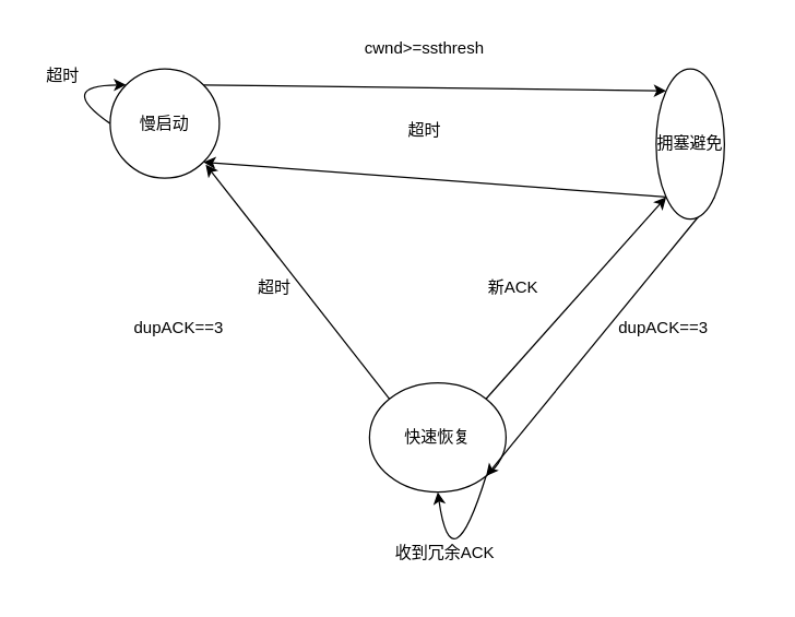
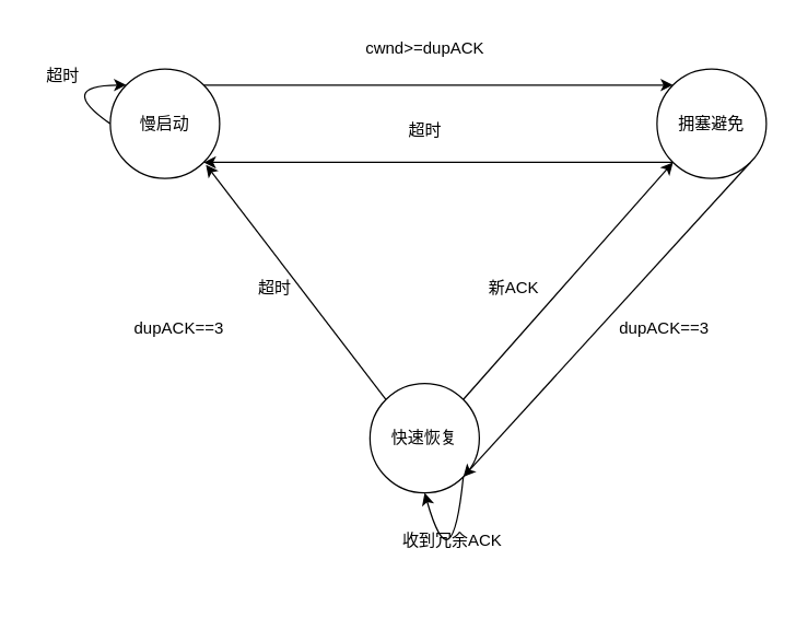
- <mxCell id="12" value="cwnd&amp;gt;=ssthresh" style="text;html=1;align=center;verticalAlign=middle;resizable=0;points=[];autosize=1;strokeColor=none;fillColor=none;" vertex="1" parent="1"><mxGeometry x="255" y="20" width="110" height="30" as="geometry" /></mxCell>
+ <mxCell id="12" value="cwnd&amp;gt;=dupACK" style="text;html=1;align=center;verticalAlign=middle;resizable=0;points=[];autosize=1;strokeColor=none;fillColor=none;" vertex="1" parent="1"><mxGeometry x="255" y="20" width="110" height="30" as="geometry" /></mxCell>
- <mxCell id="10" value="拥塞避免" style="ellipse;whiteSpace=wrap;html=1;aspect=fixed;" vertex="1" parent="1"><mxGeometry x="480" y="50" width="50" height="110" as="geometry" /></mxCell>
+ <mxCell id="10" value="拥塞避免" style="ellipse;whiteSpace=wrap;html=1;aspect=fixed;" vertex="1" parent="1"><mxGeometry x="480" y="50" width="80" height="80" as="geometry" /></mxCell>
- <mxCell id="4" value="快速恢复" style="ellipse;whiteSpace=wrap;html=1;aspect=fixed;" vertex="1" parent="1"><mxGeometry x="270" y="280" width="100" height="80" as="geometry" /></mxCell>
+ <mxCell id="4" value="快速恢复" style="ellipse;whiteSpace=wrap;html=1;aspect=fixed;" vertex="1" parent="1"><mxGeometry x="270" y="280" width="80" height="80" as="geometry" /></mxCell>
- <mxCell id="16" value="收到冗余ACK" style="text;html=1;align=center;verticalAlign=middle;resizable=0;points=[];autosize=1;strokeColor=none;fillColor=none;" vertex="1" parent="1"><mxGeometry x="275" y="390" width="100" height="30" as="geometry" /></mxCell>
+ <mxCell id="16" value="收到冗余ACK" style="text;html=1;align=center;verticalAlign=middle;resizable=0;points=[];autosize=1;strokeColor=none;fillColor=none;" vertex="1" parent="1"><mxGeometry x="280" y="380" width="100" height="30" as="geometry" /></mxCell>
